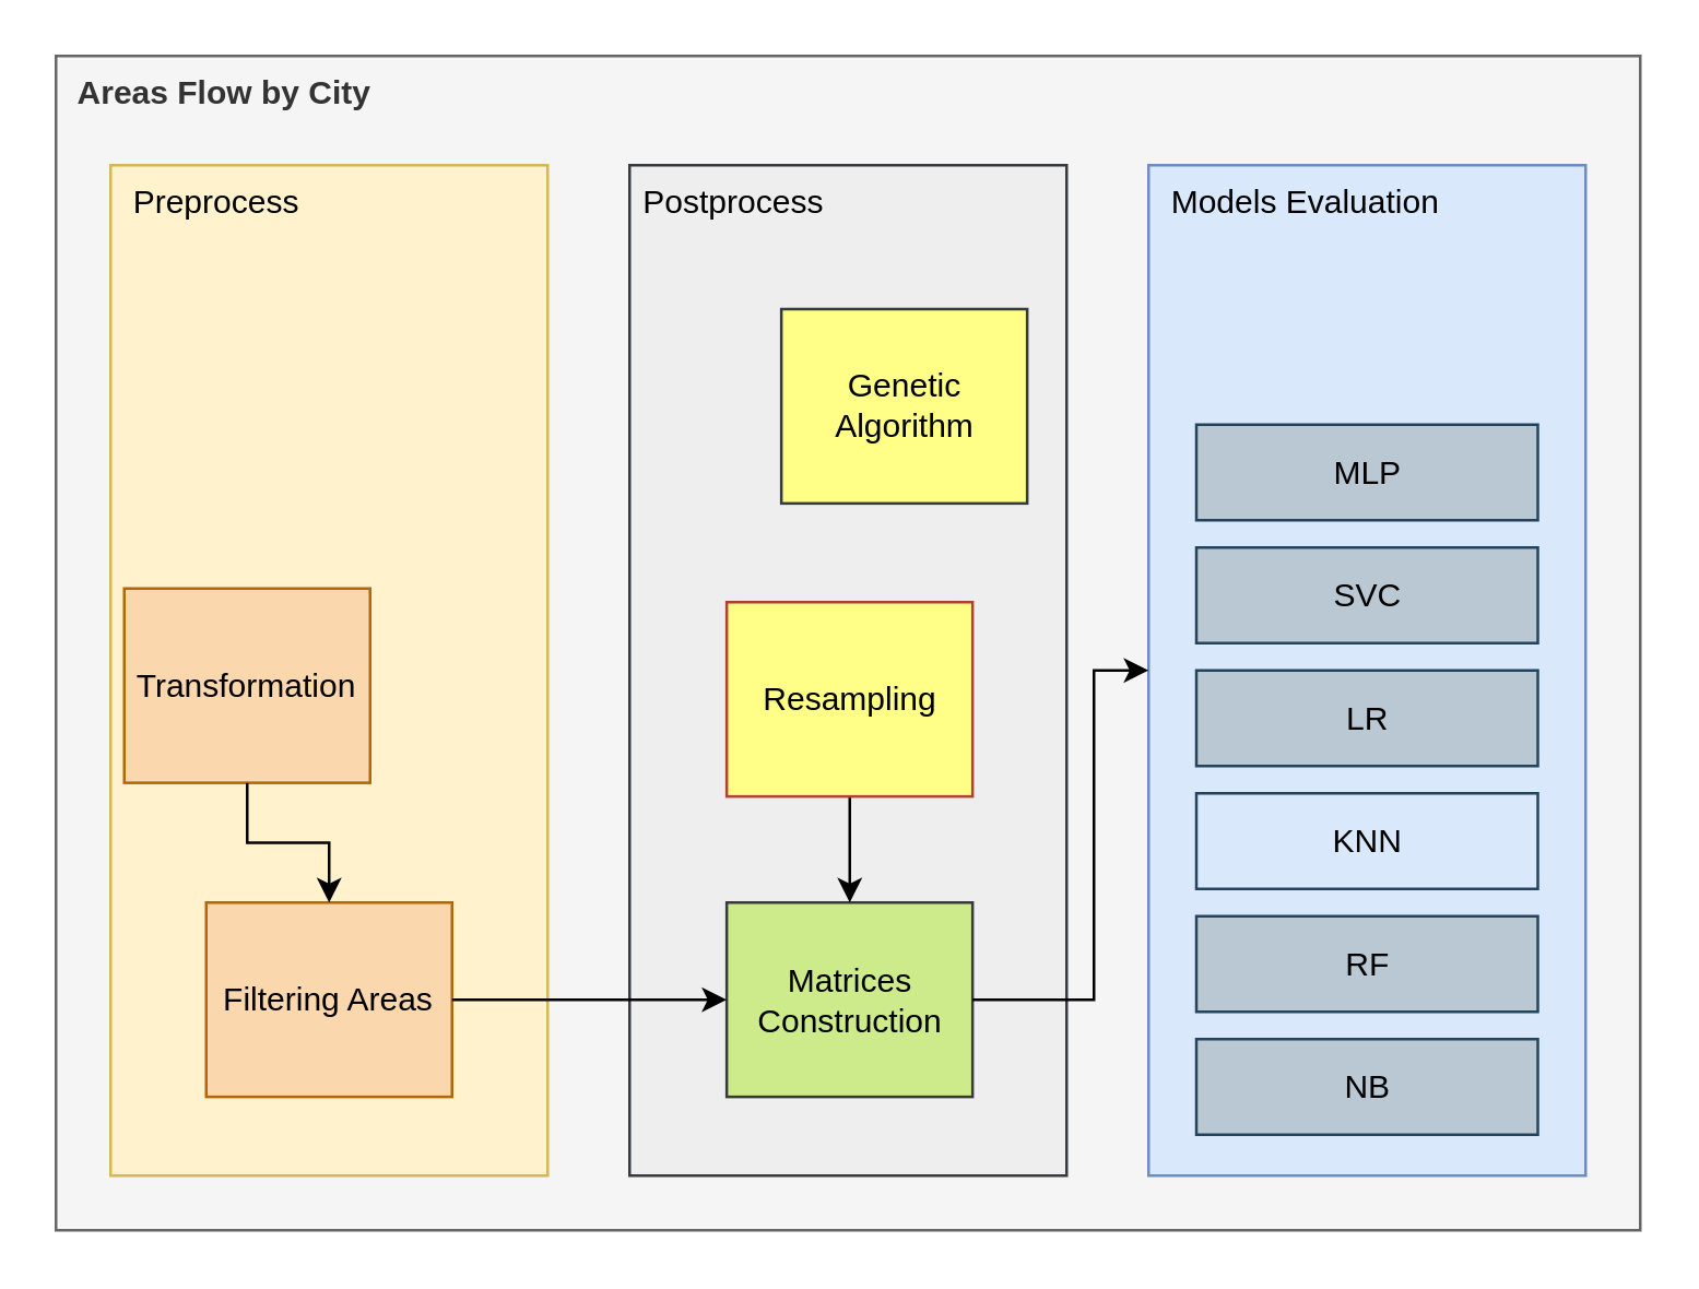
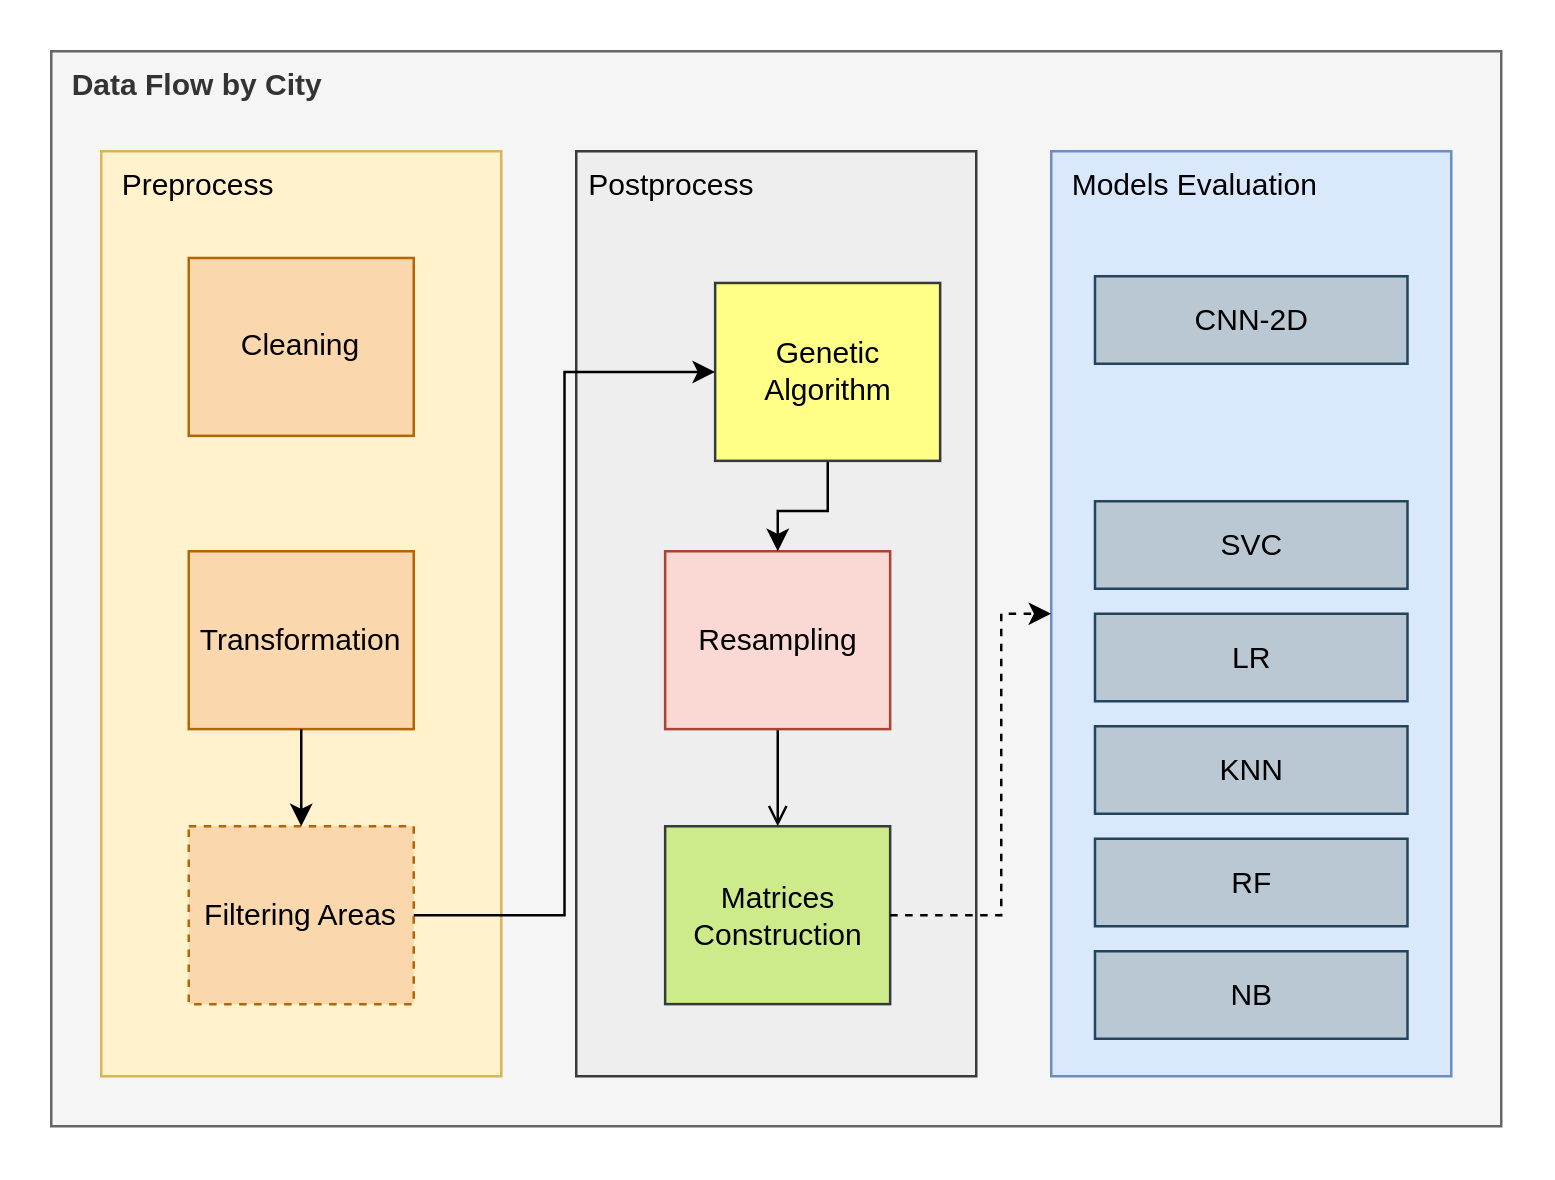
- <mxCell id="2" value="&lt;b&gt;&amp;nbsp; Areas Flow by City&lt;/b&gt;" style="rounded=0;whiteSpace=wrap;html=1;fillColor=#f5f5f5;fontColor=#333333;strokeColor=#666666;verticalAlign=top;align=left;" parent="1" vertex="1"><mxGeometry x="20" y="20" width="580" height="430" as="geometry" /></mxCell>
+ <mxCell id="2" value="&lt;b&gt;&amp;nbsp; Data Flow by City&lt;/b&gt;" style="rounded=0;whiteSpace=wrap;html=1;fillColor=#f5f5f5;fontColor=#333333;strokeColor=#666666;verticalAlign=top;align=left;" parent="1" vertex="1"><mxGeometry x="20" y="20" width="580" height="430" as="geometry" /></mxCell>
+ <mxCell id="19" value="CNN-2D" style="rounded=0;whiteSpace=wrap;html=1;fillColor=#bac8d3;strokeColor=#23445d;" parent="18" vertex="1"><mxGeometry width="125" height="35" as="geometry" /></mxCell>
+ <mxCell id="5" value="Cleaning" style="rounded=0;whiteSpace=wrap;html=1;fillColor=#fad7ac;strokeColor=#b46504;" parent="3" vertex="1"><mxGeometry x="35" y="42.692" width="90" height="71.154" as="geometry" /></mxCell>
- <mxCell id="20" value="MLP" style="rounded=0;whiteSpace=wrap;html=1;fillColor=#bac8d3;strokeColor=#23445d;" vertex="1" parent="18"><mxGeometry y="45" width="125" height="35" as="geometry" /></mxCell>
+ <mxCell id="14" value="" style="edgeStyle=orthogonalEdgeStyle;rounded=0;orthogonalLoop=1;jettySize=auto;html=1;" edge="1" parent="9" source="15" target="13"><mxGeometry relative="1" as="geometry" /></mxCell>
- <mxCell id="6" value="Transformation" style="rounded=0;whiteSpace=wrap;html=1;fillColor=#fad7ac;strokeColor=#b46504;" parent="3" vertex="1"><mxGeometry x="5" y="154.998" width="90" height="71.154" as="geometry" /></mxCell>
+ <mxCell id="6" value="Transformation" style="rounded=0;whiteSpace=wrap;html=1;fillColor=#fad7ac;strokeColor=#b46504;" parent="3" vertex="1"><mxGeometry x="35" y="159.998" width="90" height="71.154" as="geometry" /></mxCell>
- <mxCell id="13" value="Resampling" style="rounded=0;whiteSpace=wrap;html=1;fillColor=#ffff88;strokeColor=#ae4132;" parent="9" vertex="1"><mxGeometry x="35.556" y="159.998" width="90" height="71.154" as="geometry" /></mxCell>
+ <mxCell id="13" value="Resampling" style="rounded=0;whiteSpace=wrap;html=1;fillColor=#fad9d5;strokeColor=#ae4132;" parent="9" vertex="1"><mxGeometry x="35.556" y="159.998" width="90" height="71.154" as="geometry" /></mxCell>
- <mxCell id="23" value="&lt;font style=&quot;font-size: 12px;&quot;&gt;KNN&lt;/font&gt;" style="rounded=0;whiteSpace=wrap;html=1;fillColor=#dae8fc;strokeColor=#23445d;" vertex="1" parent="18"><mxGeometry y="180" width="125" height="35" as="geometry" /></mxCell>
+ <mxCell id="23" value="&lt;font style=&quot;font-size: 12px;&quot;&gt;KNN&lt;/font&gt;" style="rounded=0;whiteSpace=wrap;html=1;fillColor=#bac8d3;strokeColor=#23445d;" vertex="1" parent="18"><mxGeometry y="180" width="125" height="35" as="geometry" /></mxCell>
- <mxCell id="26" value="" style="edgeStyle=orthogonalEdgeStyle;rounded=0;orthogonalLoop=1;jettySize=auto;html=1;entryX=0;entryY=0.5;entryDx=0;entryDy=0;" edge="1" parent="1" source="11" target="17"><mxGeometry relative="1" as="geometry"><mxPoint x="438" y="398" as="targetPoint" /><Array as="points"><mxPoint x="400" y="366" /><mxPoint x="400" y="245" /></Array></mxGeometry></mxCell>
+ <mxCell id="26" value="" style="edgeStyle=orthogonalEdgeStyle;rounded=0;orthogonalLoop=1;jettySize=auto;html=1;entryX=0;entryY=0.5;entryDx=0;entryDy=0;dashed=1;" edge="1" parent="1" source="11" target="17"><mxGeometry relative="1" as="geometry"><mxPoint x="438" y="398" as="targetPoint" /><Array as="points"><mxPoint x="400" y="366" /><mxPoint x="400" y="245" /></Array></mxGeometry></mxCell>
- <mxCell id="12" value="" style="edgeStyle=orthogonalEdgeStyle;rounded=0;orthogonalLoop=1;jettySize=auto;html=1;" parent="9" source="13" target="11" edge="1"><mxGeometry relative="1" as="geometry" /></mxCell>
+ <mxCell id="12" value="" style="edgeStyle=orthogonalEdgeStyle;rounded=0;orthogonalLoop=1;jettySize=auto;html=1;endArrow=open;" parent="9" source="13" target="11" edge="1"><mxGeometry relative="1" as="geometry" /></mxCell>
- <mxCell id="7" value="Filtering Areas" style="rounded=0;whiteSpace=wrap;html=1;fillColor=#fad7ac;strokeColor=#b46504;" parent="3" vertex="1"><mxGeometry x="35" y="269.996" width="90" height="71.154" as="geometry" /></mxCell>
+ <mxCell id="7" value="Filtering Areas" style="rounded=0;whiteSpace=wrap;html=1;fillColor=#fad7ac;strokeColor=#b46504;dashed=1;" parent="3" vertex="1"><mxGeometry x="35" y="269.996" width="90" height="71.154" as="geometry" /></mxCell>
- <mxCell id="16" value="" style="edgeStyle=orthogonalEdgeStyle;rounded=0;orthogonalLoop=1;jettySize=auto;html=1;" edge="1" parent="1" source="7" target="11"><mxGeometry relative="1" as="geometry" /></mxCell>
+ <mxCell id="16" value="" style="edgeStyle=orthogonalEdgeStyle;rounded=0;orthogonalLoop=1;jettySize=auto;html=1;entryX=0;entryY=0.5;entryDx=0;entryDy=0;" edge="1" parent="1" source="7" target="15"><mxGeometry relative="1" as="geometry" /></mxCell>
